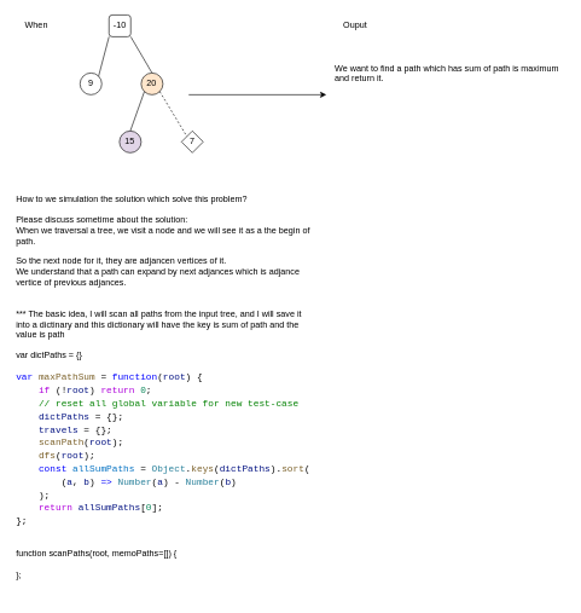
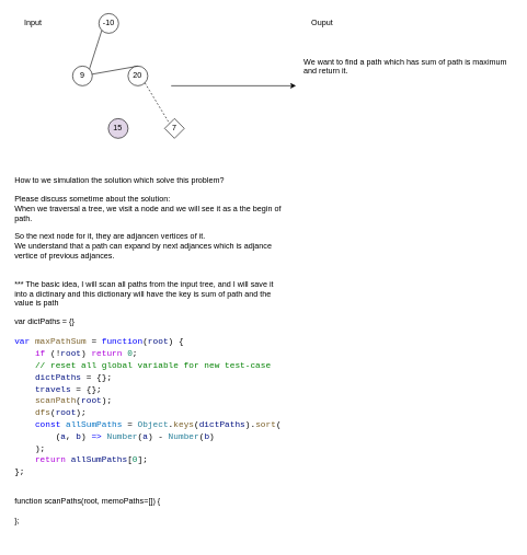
- <mxCell id="11" value="When" style="text;html=1;align=center;verticalAlign=middle;whiteSpace=wrap;rounded=0;" vertex="1" parent="1"><mxGeometry x="20" y="20" width="60" height="30" as="geometry" /></mxCell>
+ <mxCell id="11" value="Input" style="text;html=1;align=center;verticalAlign=middle;whiteSpace=wrap;rounded=0;" vertex="1" parent="1"><mxGeometry x="20" y="20" width="60" height="30" as="geometry" /></mxCell>
- <mxCell id="2" value="-10" style="whiteSpace=wrap;html=1;aspect=fixed;rounded=1;" vertex="1" parent="1"><mxGeometry x="150" y="20" width="30" height="30" as="geometry" /></mxCell>
+ <mxCell id="2" value="-10" style="ellipse;whiteSpace=wrap;html=1;aspect=fixed;" vertex="1" parent="1"><mxGeometry x="150" y="20" width="30" height="30" as="geometry" /></mxCell>
- <mxCell id="5" value="" style="endArrow=none;html=1;rounded=0;entryX=1;entryY=1;entryDx=0;entryDy=0;exitX=0.5;exitY=0;exitDx=0;exitDy=0;" edge="1" parent="1" source="6" target="2"><mxGeometry width="50" height="50" relative="1" as="geometry"><mxPoint x="184.39" y="131.59" as="sourcePoint" /><mxPoint x="179.997" y="39.997" as="targetPoint" /></mxGeometry></mxCell>
+ <mxCell id="5" value="" style="endArrow=none;html=1;rounded=0;exitX=0.5;exitY=0;exitDx=0;exitDy=0;" edge="1" parent="1" source="6" target="4"><mxGeometry width="50" height="50" relative="1" as="geometry"><mxPoint x="184.39" y="131.59" as="sourcePoint" /><mxPoint x="179.997" y="39.997" as="targetPoint" /></mxGeometry></mxCell>
- <mxCell id="6" value="20" style="ellipse;whiteSpace=wrap;html=1;aspect=fixed;fillColor=#ffe6cc;" vertex="1" parent="1"><mxGeometry x="194.39" y="100" width="30" height="30" as="geometry" /></mxCell>
+ <mxCell id="6" value="20" style="ellipse;whiteSpace=wrap;html=1;aspect=fixed;" vertex="1" parent="1"><mxGeometry x="194.39" y="100" width="30" height="30" as="geometry" /></mxCell>
- <mxCell id="7" value="" style="endArrow=none;html=1;rounded=0;entryX=0;entryY=1;entryDx=0;entryDy=0;exitX=0.5;exitY=0;exitDx=0;exitDy=0;" edge="1" parent="1" source="8" target="6"><mxGeometry width="50" height="50" relative="1" as="geometry"><mxPoint x="160" y="200" as="sourcePoint" /><mxPoint x="230" y="250" as="targetPoint" /></mxGeometry></mxCell>
